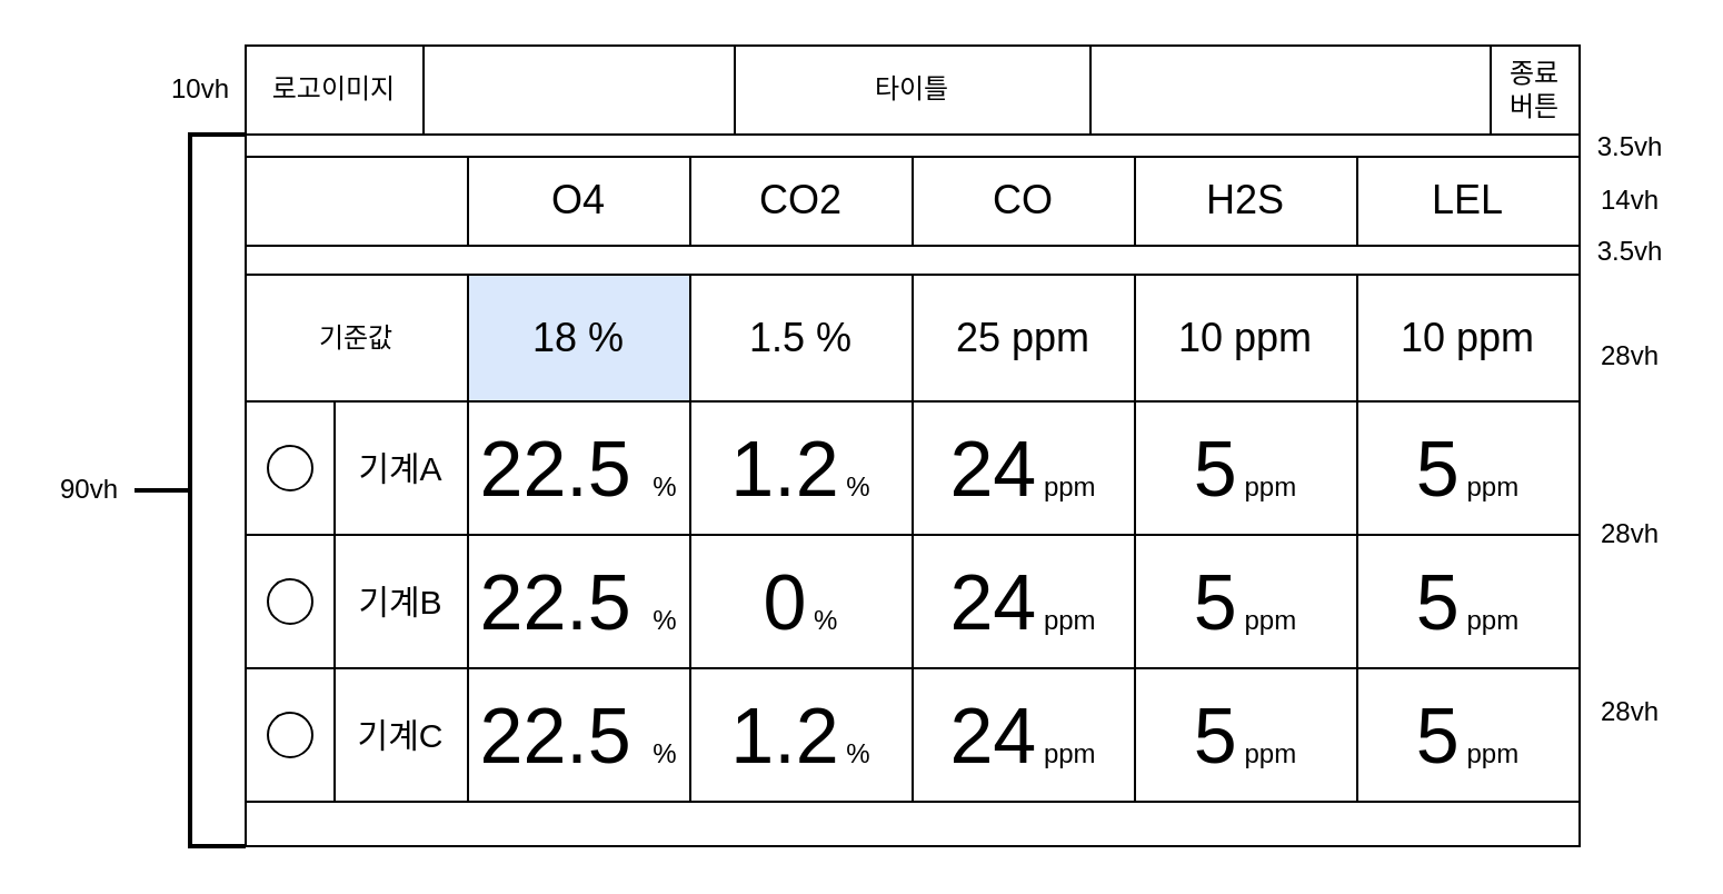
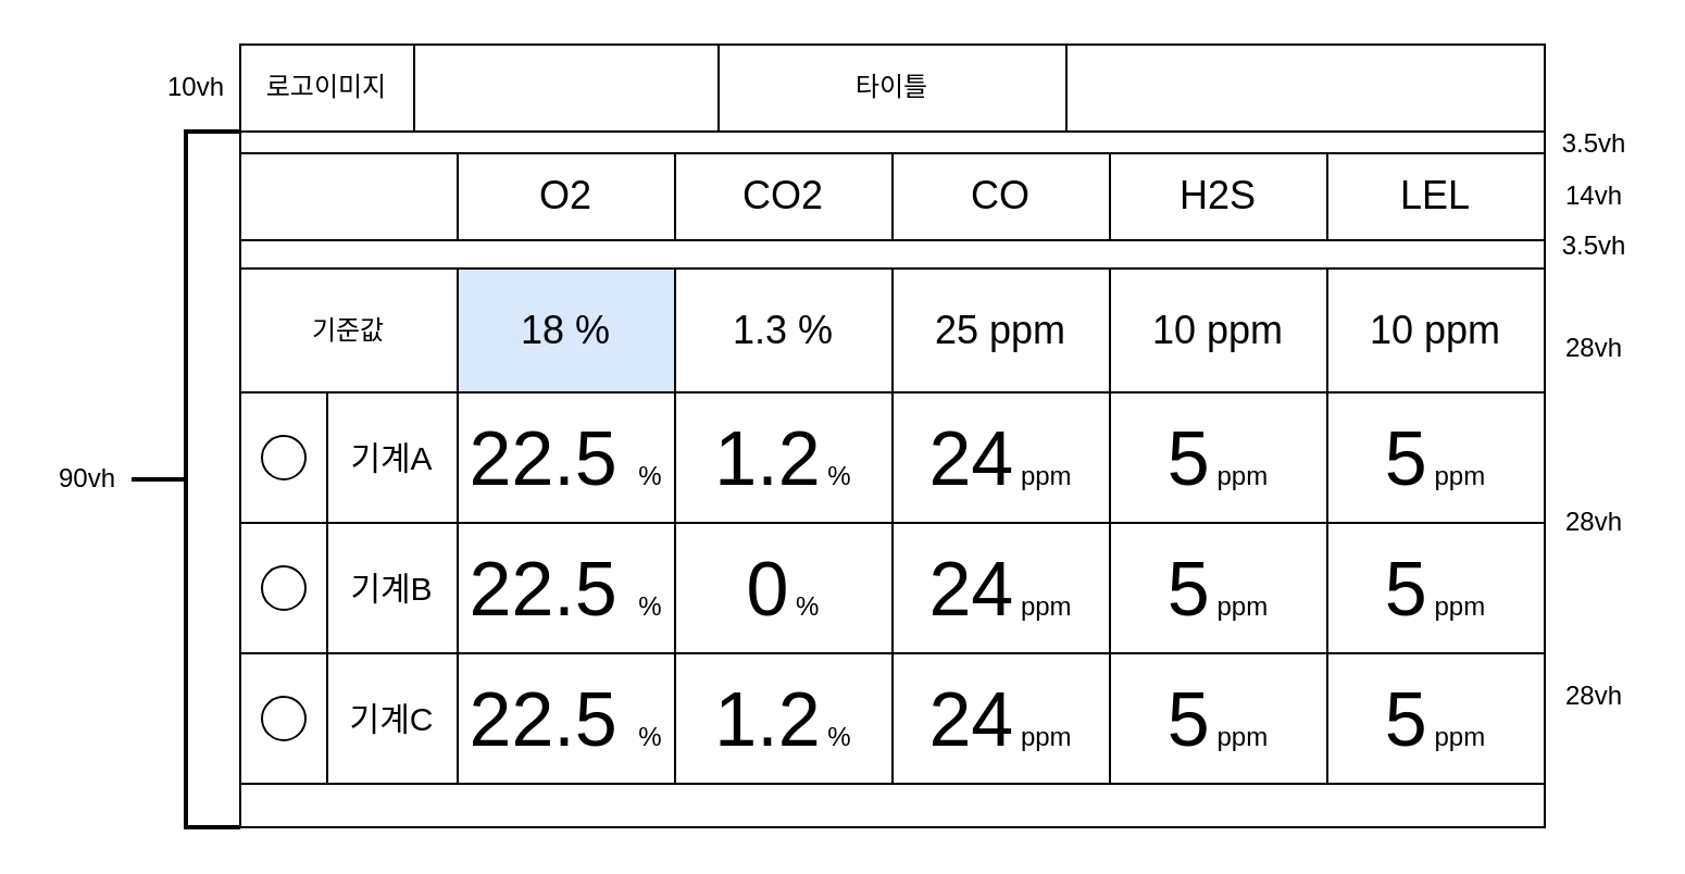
- <mxCell id="8" value="종료&lt;br&gt;버튼" style="rounded=0;whiteSpace=wrap;html=1;" vertex="1" parent="1"><mxGeometry x="670" y="20" width="40" height="40" as="geometry" /></mxCell>
- <mxCell id="14" value="O4" style="rounded=0;whiteSpace=wrap;html=1;fontSize=18;" vertex="1" parent="1"><mxGeometry x="210" y="70" width="100" height="40" as="geometry" /></mxCell>
+ <mxCell id="14" value="O2" style="rounded=0;whiteSpace=wrap;html=1;fontSize=18;" vertex="1" parent="1"><mxGeometry x="210" y="70" width="100" height="40" as="geometry" /></mxCell>
- <mxCell id="45" value="&lt;font style=&quot;font-size: 18px&quot;&gt;1.5 %&lt;/font&gt;" style="rounded=0;whiteSpace=wrap;html=1;" vertex="1" parent="1"><mxGeometry x="310" y="123" width="100" height="57" as="geometry" /></mxCell>
+ <mxCell id="45" value="&lt;font style=&quot;font-size: 18px&quot;&gt;1.3 %&lt;/font&gt;" style="rounded=0;whiteSpace=wrap;html=1;" vertex="1" parent="1"><mxGeometry x="310" y="123" width="100" height="57" as="geometry" /></mxCell>
